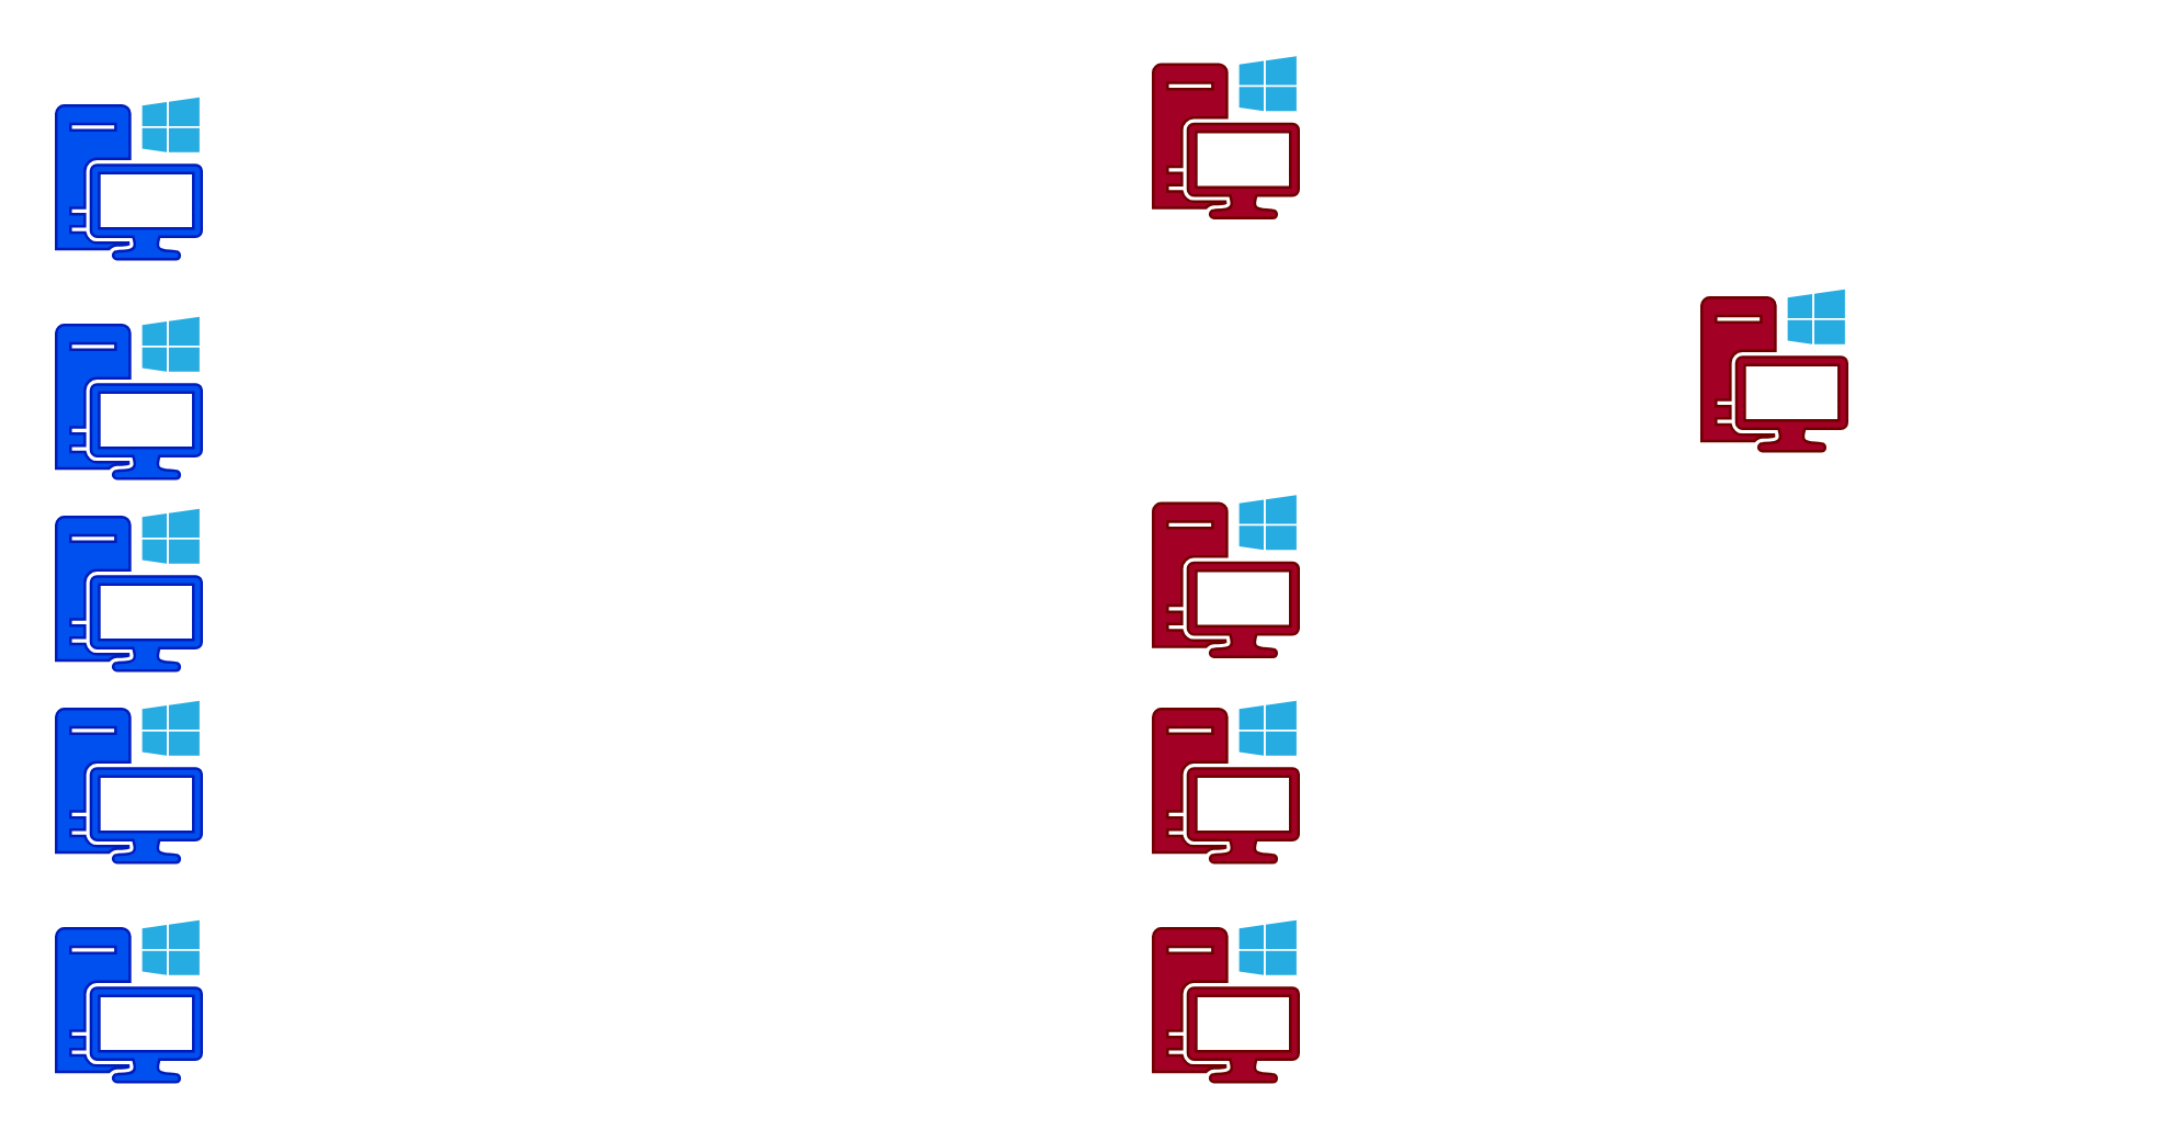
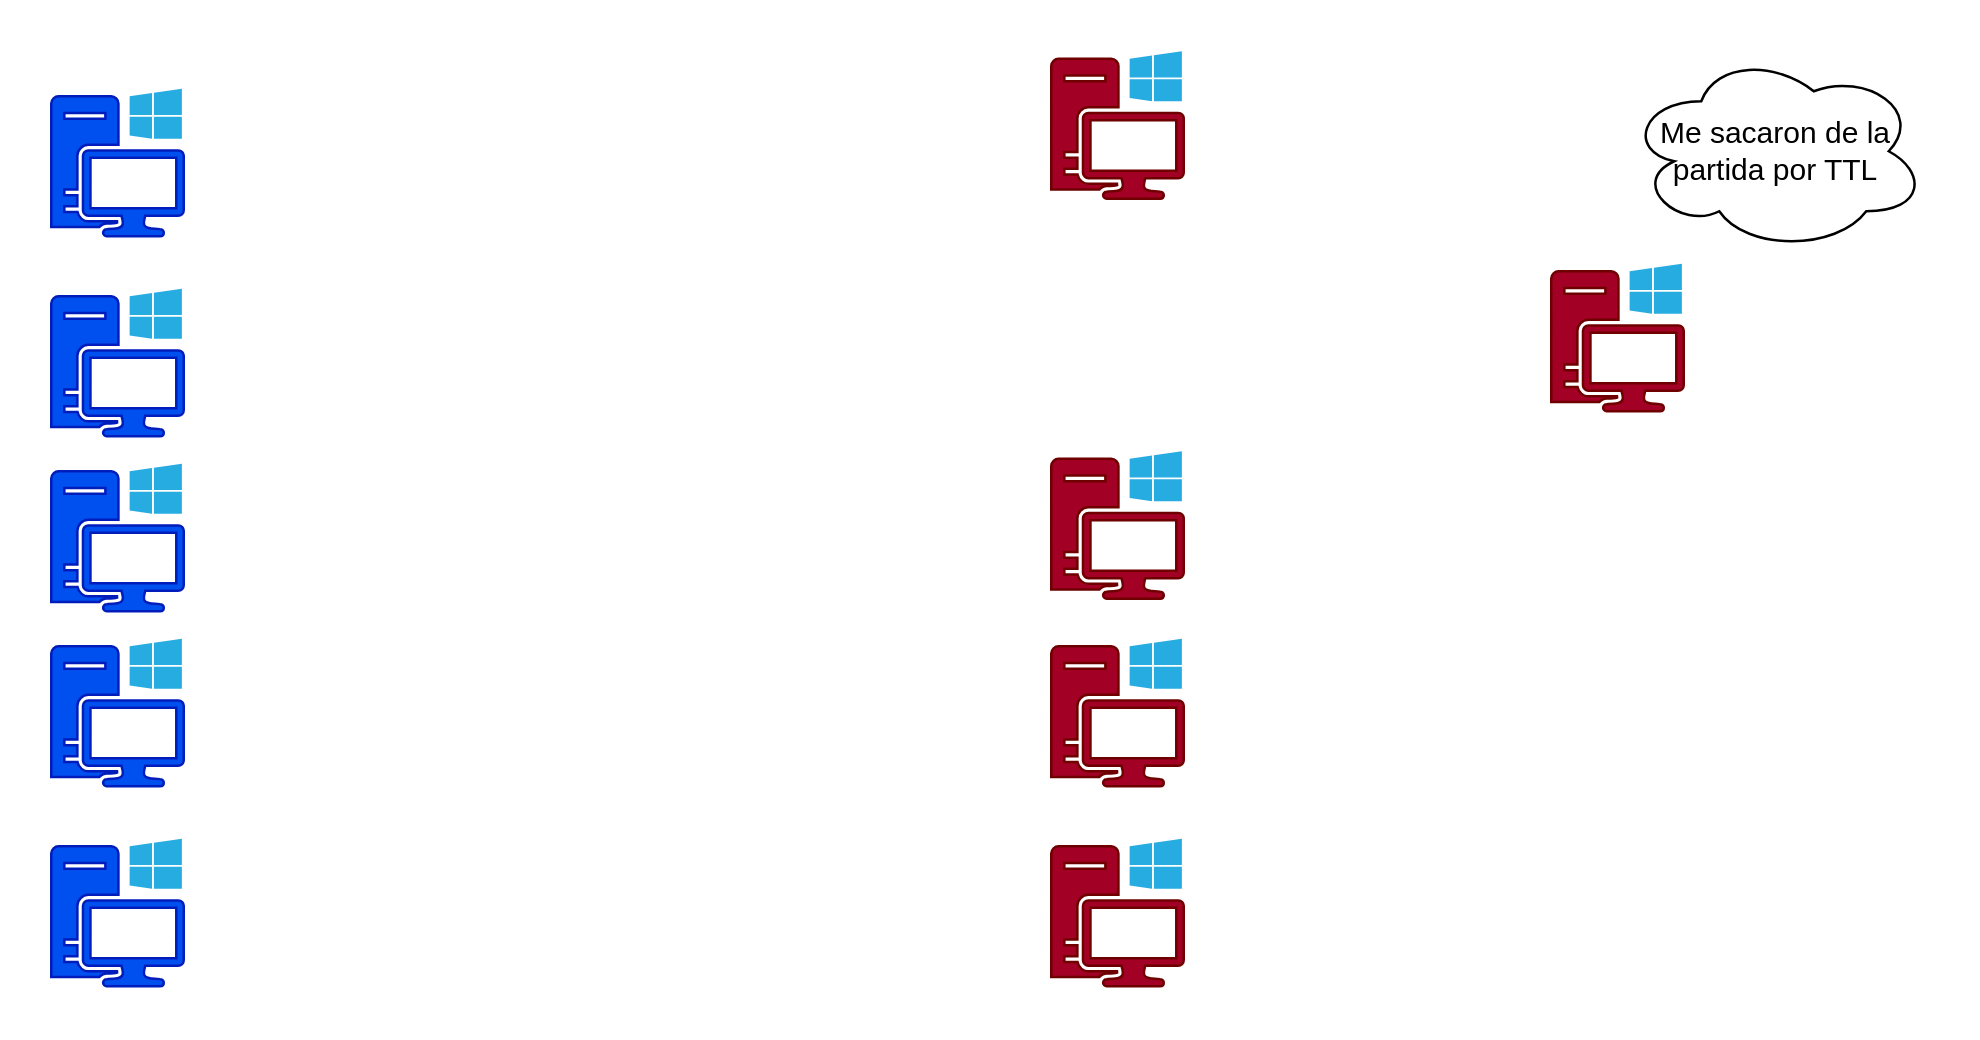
+ <mxCell id="12" value="Me sacaron de la partida por TTL" style="ellipse;shape=cloud;whiteSpace=wrap;html=1;" vertex="1" parent="1"><mxGeometry x="650" y="20" width="120" height="80" as="geometry" /></mxCell>
